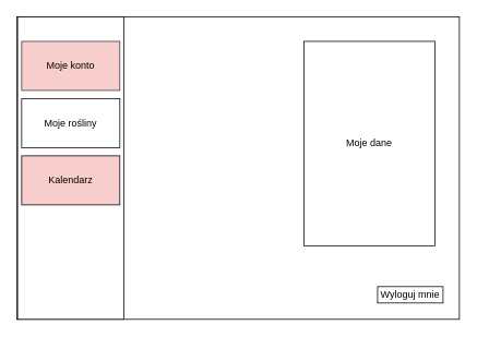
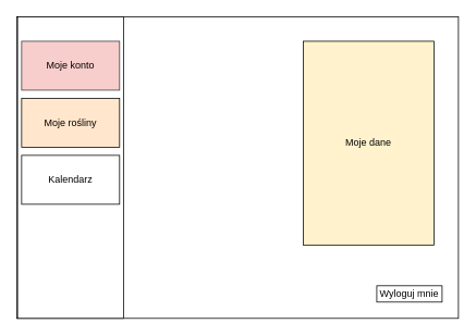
- <mxCell id="4" value="Moje rośliny" style="rounded=0;whiteSpace=wrap;html=1;" vertex="1" parent="1"><mxGeometry x="26" y="120" width="120" height="60" as="geometry" /></mxCell>
+ <mxCell id="4" value="Moje rośliny" style="rounded=0;whiteSpace=wrap;html=1;fillColor=#ffe6cc;" vertex="1" parent="1"><mxGeometry x="26" y="120" width="120" height="60" as="geometry" /></mxCell>
- <mxCell id="7" value="Moje dane&lt;br&gt;" style="rounded=0;whiteSpace=wrap;html=1;" vertex="1" parent="1"><mxGeometry x="371" y="50" width="160" height="250" as="geometry" /></mxCell>
+ <mxCell id="7" value="Moje dane&lt;br&gt;" style="rounded=0;whiteSpace=wrap;html=1;fillColor=#fff2cc;" vertex="1" parent="1"><mxGeometry x="371" y="50" width="160" height="250" as="geometry" /></mxCell>
- <mxCell id="5" value="Kalendarz" style="rounded=0;whiteSpace=wrap;html=1;fillColor=#f8cecc;" vertex="1" parent="1"><mxGeometry x="26" y="190" width="120" height="60" as="geometry" /></mxCell>
+ <mxCell id="5" value="Kalendarz" style="rounded=0;whiteSpace=wrap;html=1;" vertex="1" parent="1"><mxGeometry x="26" y="190" width="120" height="60" as="geometry" /></mxCell>
